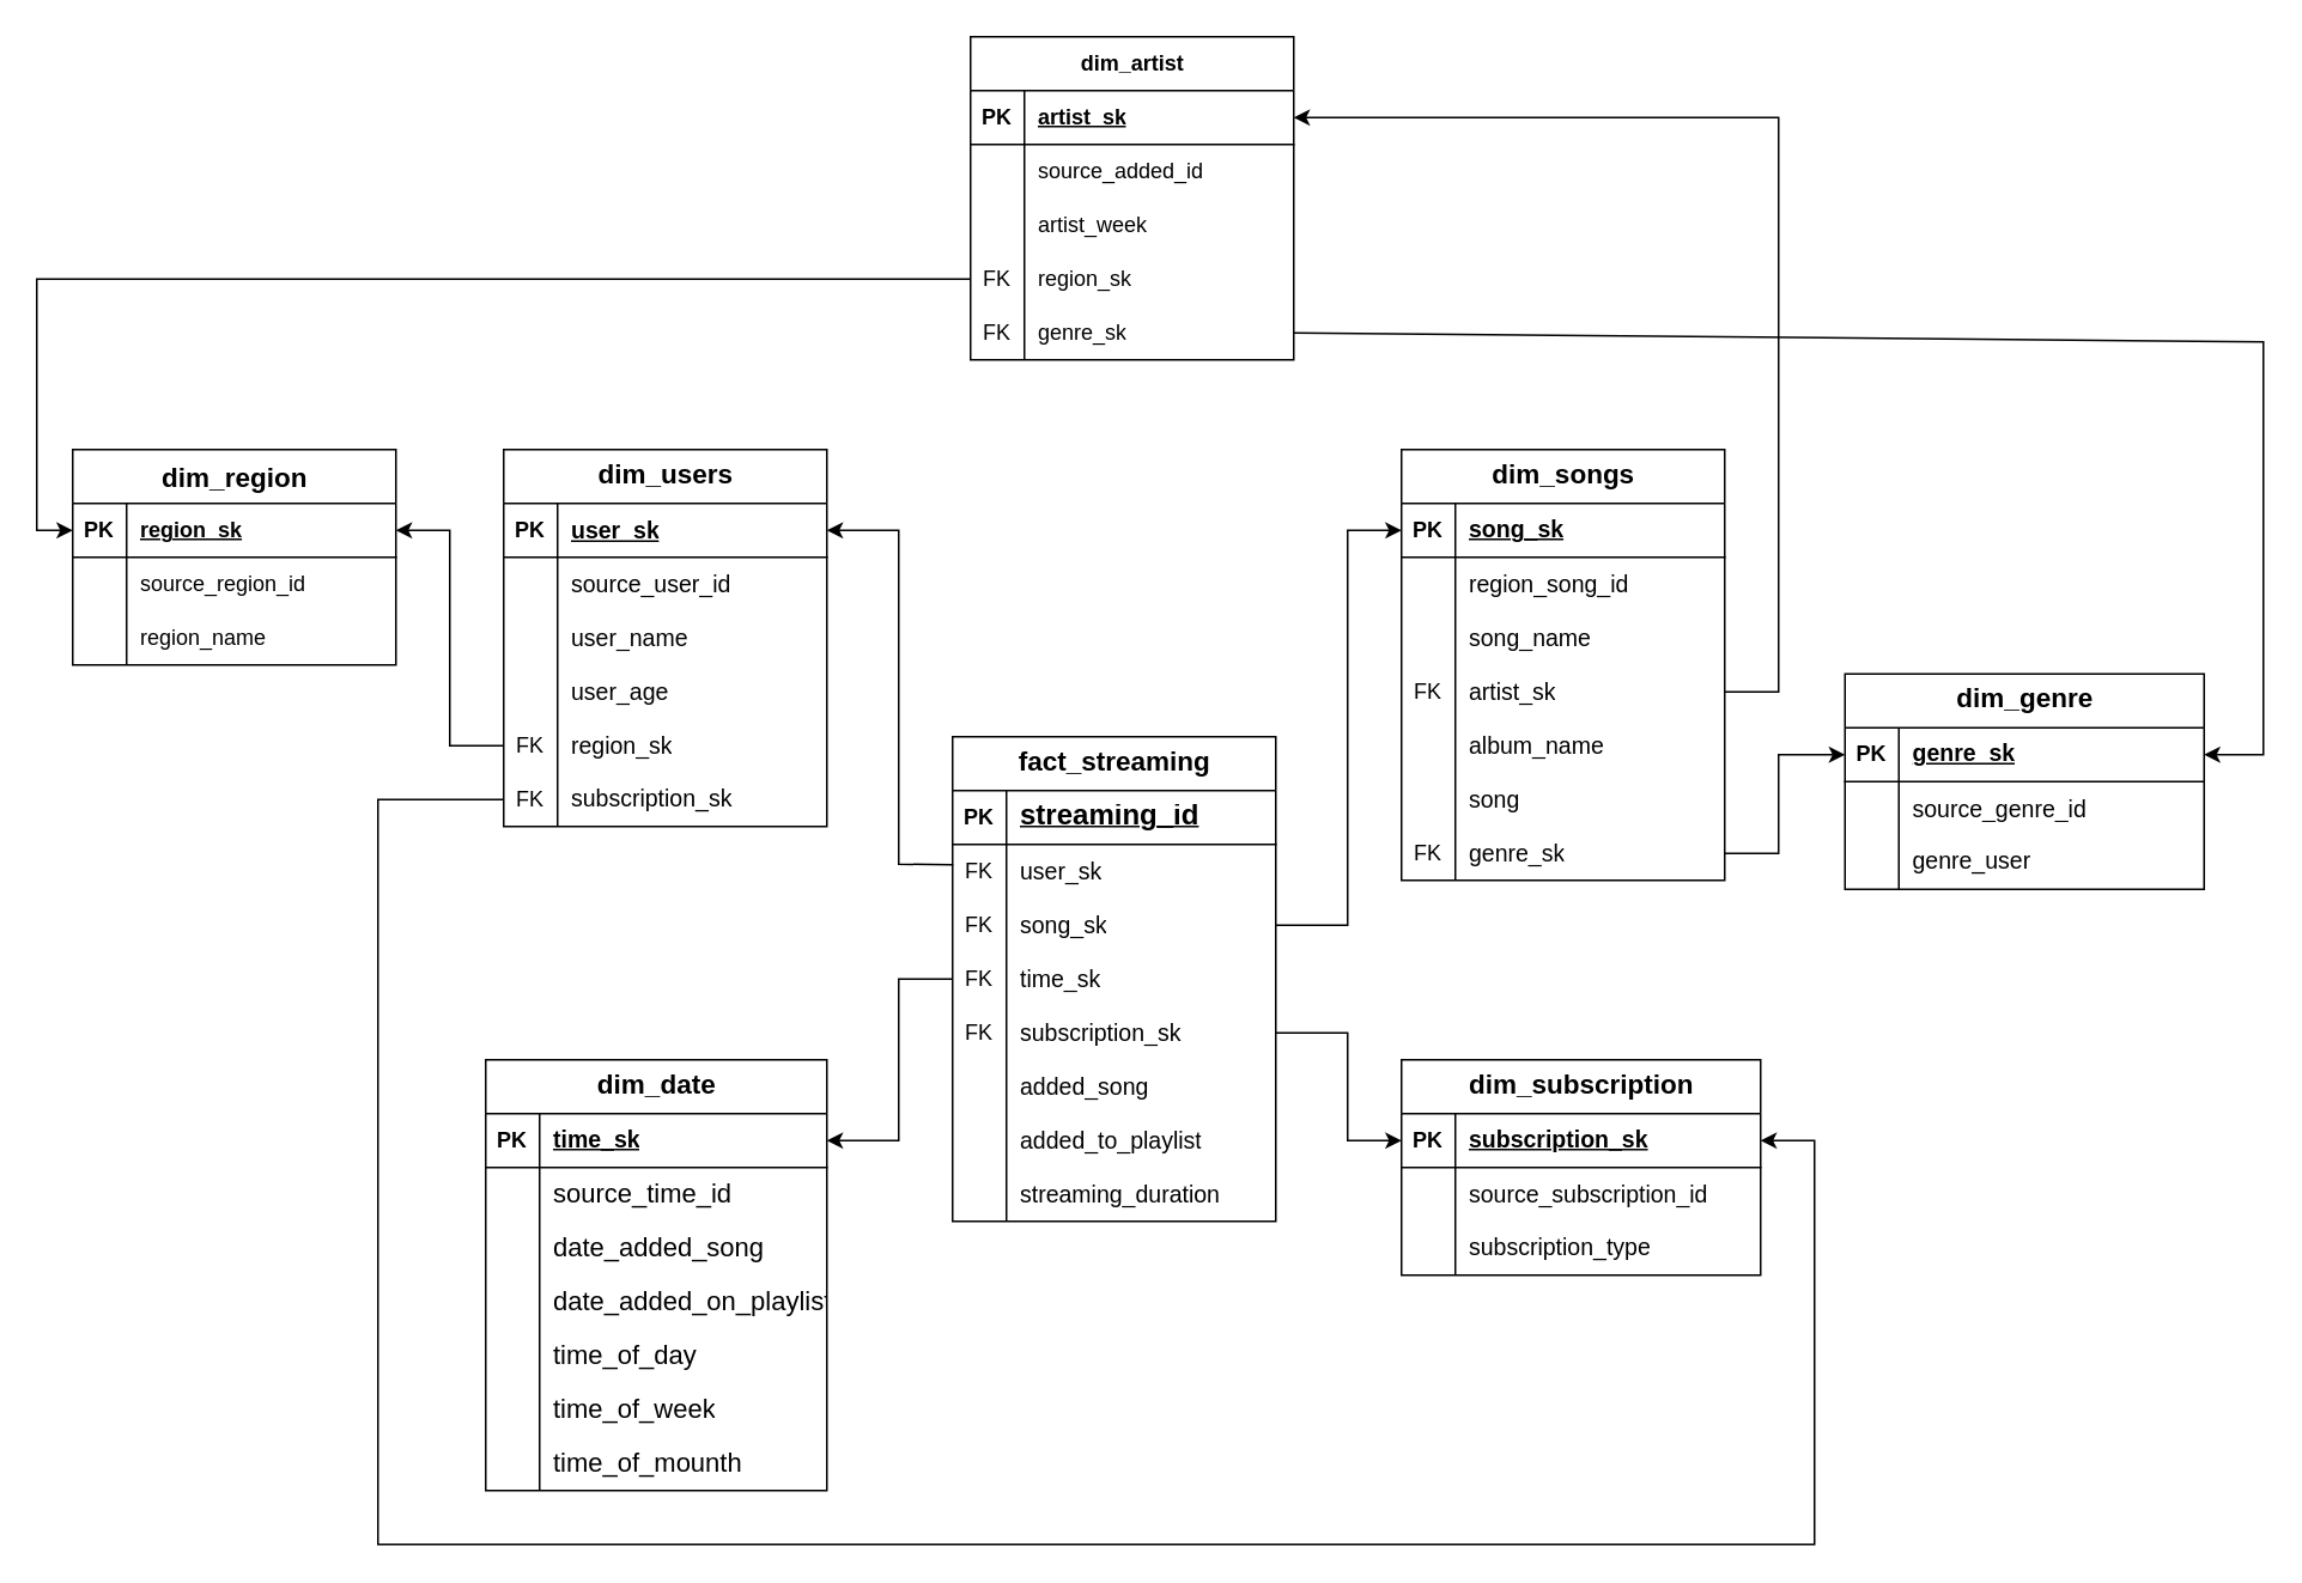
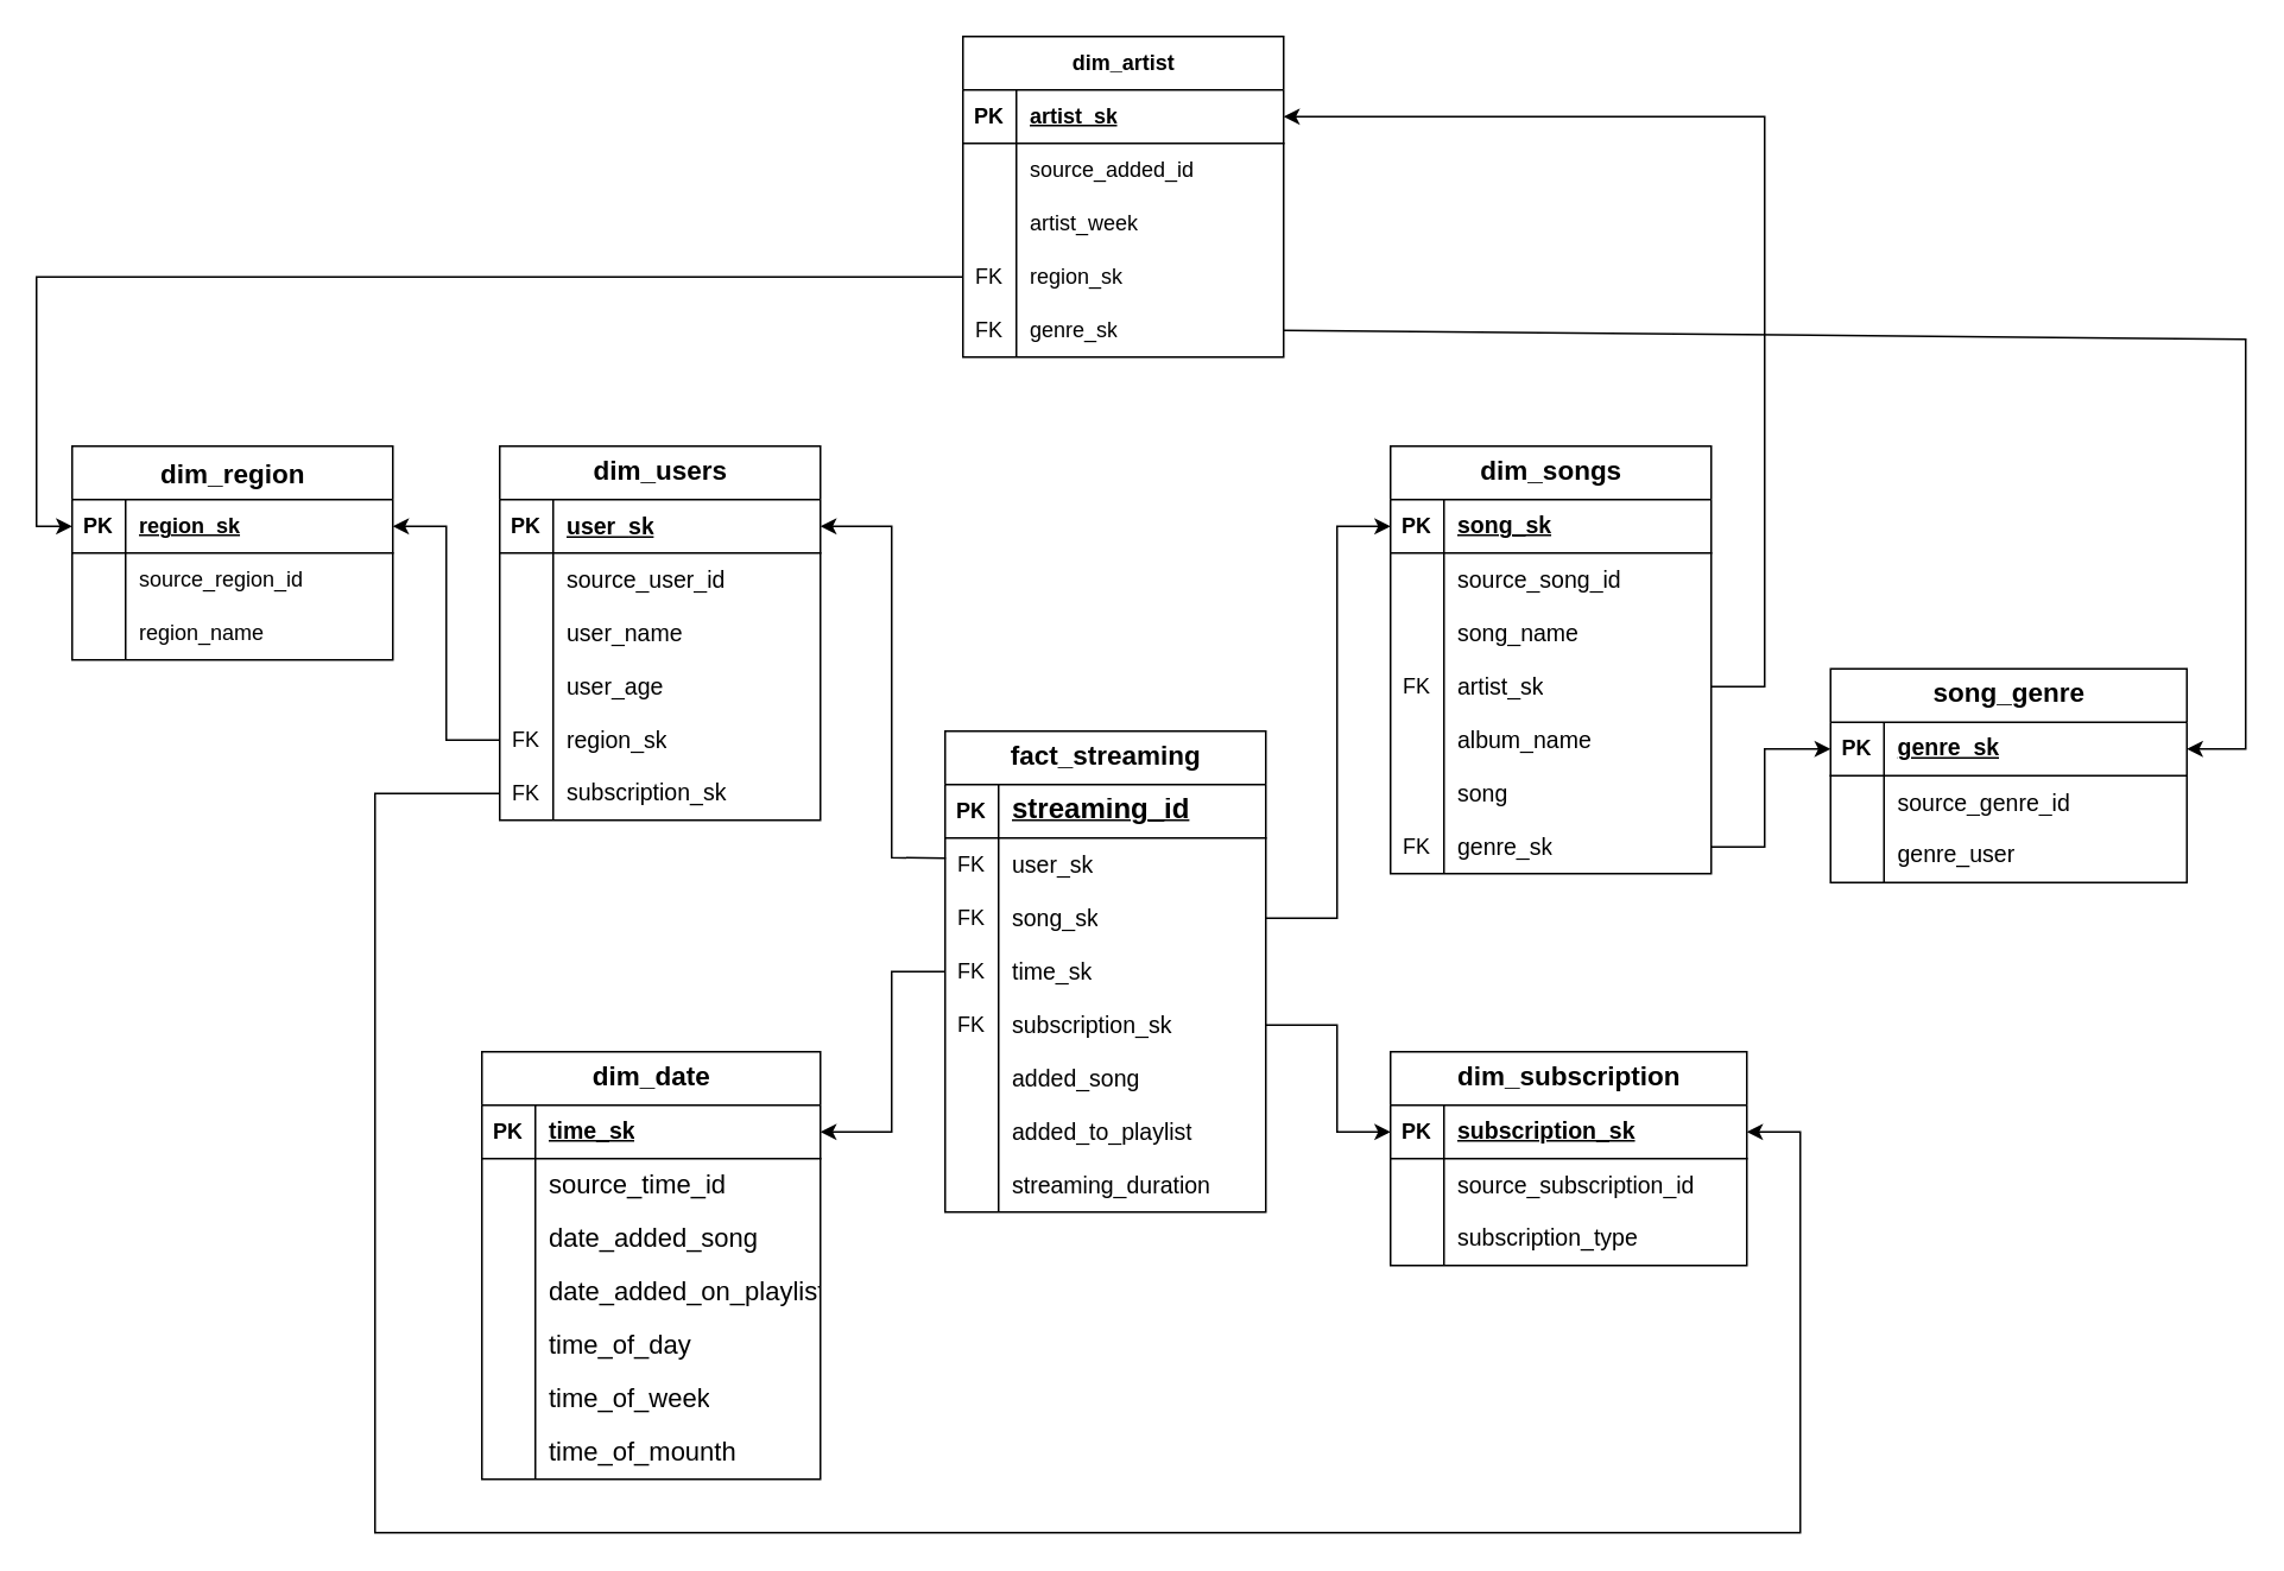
- <mxCell id="27" value="&lt;span style=&quot;&quot; lang=&quot;EN-US&quot;&gt;&lt;font style=&quot;font-size: 13px;&quot; face=&quot;Helvetica&quot;&gt;region_song_id&lt;/font&gt;&lt;/span&gt;" style="shape=partialRectangle;connectable=0;fillColor=none;top=0;left=0;bottom=0;right=0;align=left;spacingLeft=6;overflow=hidden;whiteSpace=wrap;html=1;" vertex="1" parent="25"><mxGeometry x="30" width="150" height="30" as="geometry"><mxRectangle width="150" height="30" as="alternateBounds" /></mxGeometry></mxCell>
+ <mxCell id="27" value="&lt;span style=&quot;&quot; lang=&quot;EN-US&quot;&gt;&lt;font style=&quot;font-size: 13px;&quot; face=&quot;Helvetica&quot;&gt;source_song_id&lt;/font&gt;&lt;/span&gt;" style="shape=partialRectangle;connectable=0;fillColor=none;top=0;left=0;bottom=0;right=0;align=left;spacingLeft=6;overflow=hidden;whiteSpace=wrap;html=1;" vertex="1" parent="25"><mxGeometry x="30" width="150" height="30" as="geometry"><mxRectangle width="150" height="30" as="alternateBounds" /></mxGeometry></mxCell>
- <mxCell id="104" value="&lt;span style=&quot;line-height: 107%;&quot; lang=&quot;EN-US&quot;&gt;&lt;font face=&quot;Helvetica&quot; style=&quot;font-size: 15px;&quot;&gt;dim_genre&lt;/font&gt;&lt;/span&gt;" style="shape=table;startSize=30;container=1;collapsible=1;childLayout=tableLayout;fixedRows=1;rowLines=0;fontStyle=1;align=center;resizeLast=1;html=1;" vertex="1" parent="1"><mxGeometry x="1027" y="375" width="200" height="120" as="geometry" /></mxCell>
+ <mxCell id="104" value="&lt;span style=&quot;line-height: 107%;&quot; lang=&quot;EN-US&quot;&gt;&lt;font face=&quot;Helvetica&quot; style=&quot;font-size: 15px;&quot;&gt;song_genre&lt;/font&gt;&lt;/span&gt;" style="shape=table;startSize=30;container=1;collapsible=1;childLayout=tableLayout;fixedRows=1;rowLines=0;fontStyle=1;align=center;resizeLast=1;html=1;" vertex="1" parent="1"><mxGeometry x="1027" y="375" width="200" height="120" as="geometry" /></mxCell>
